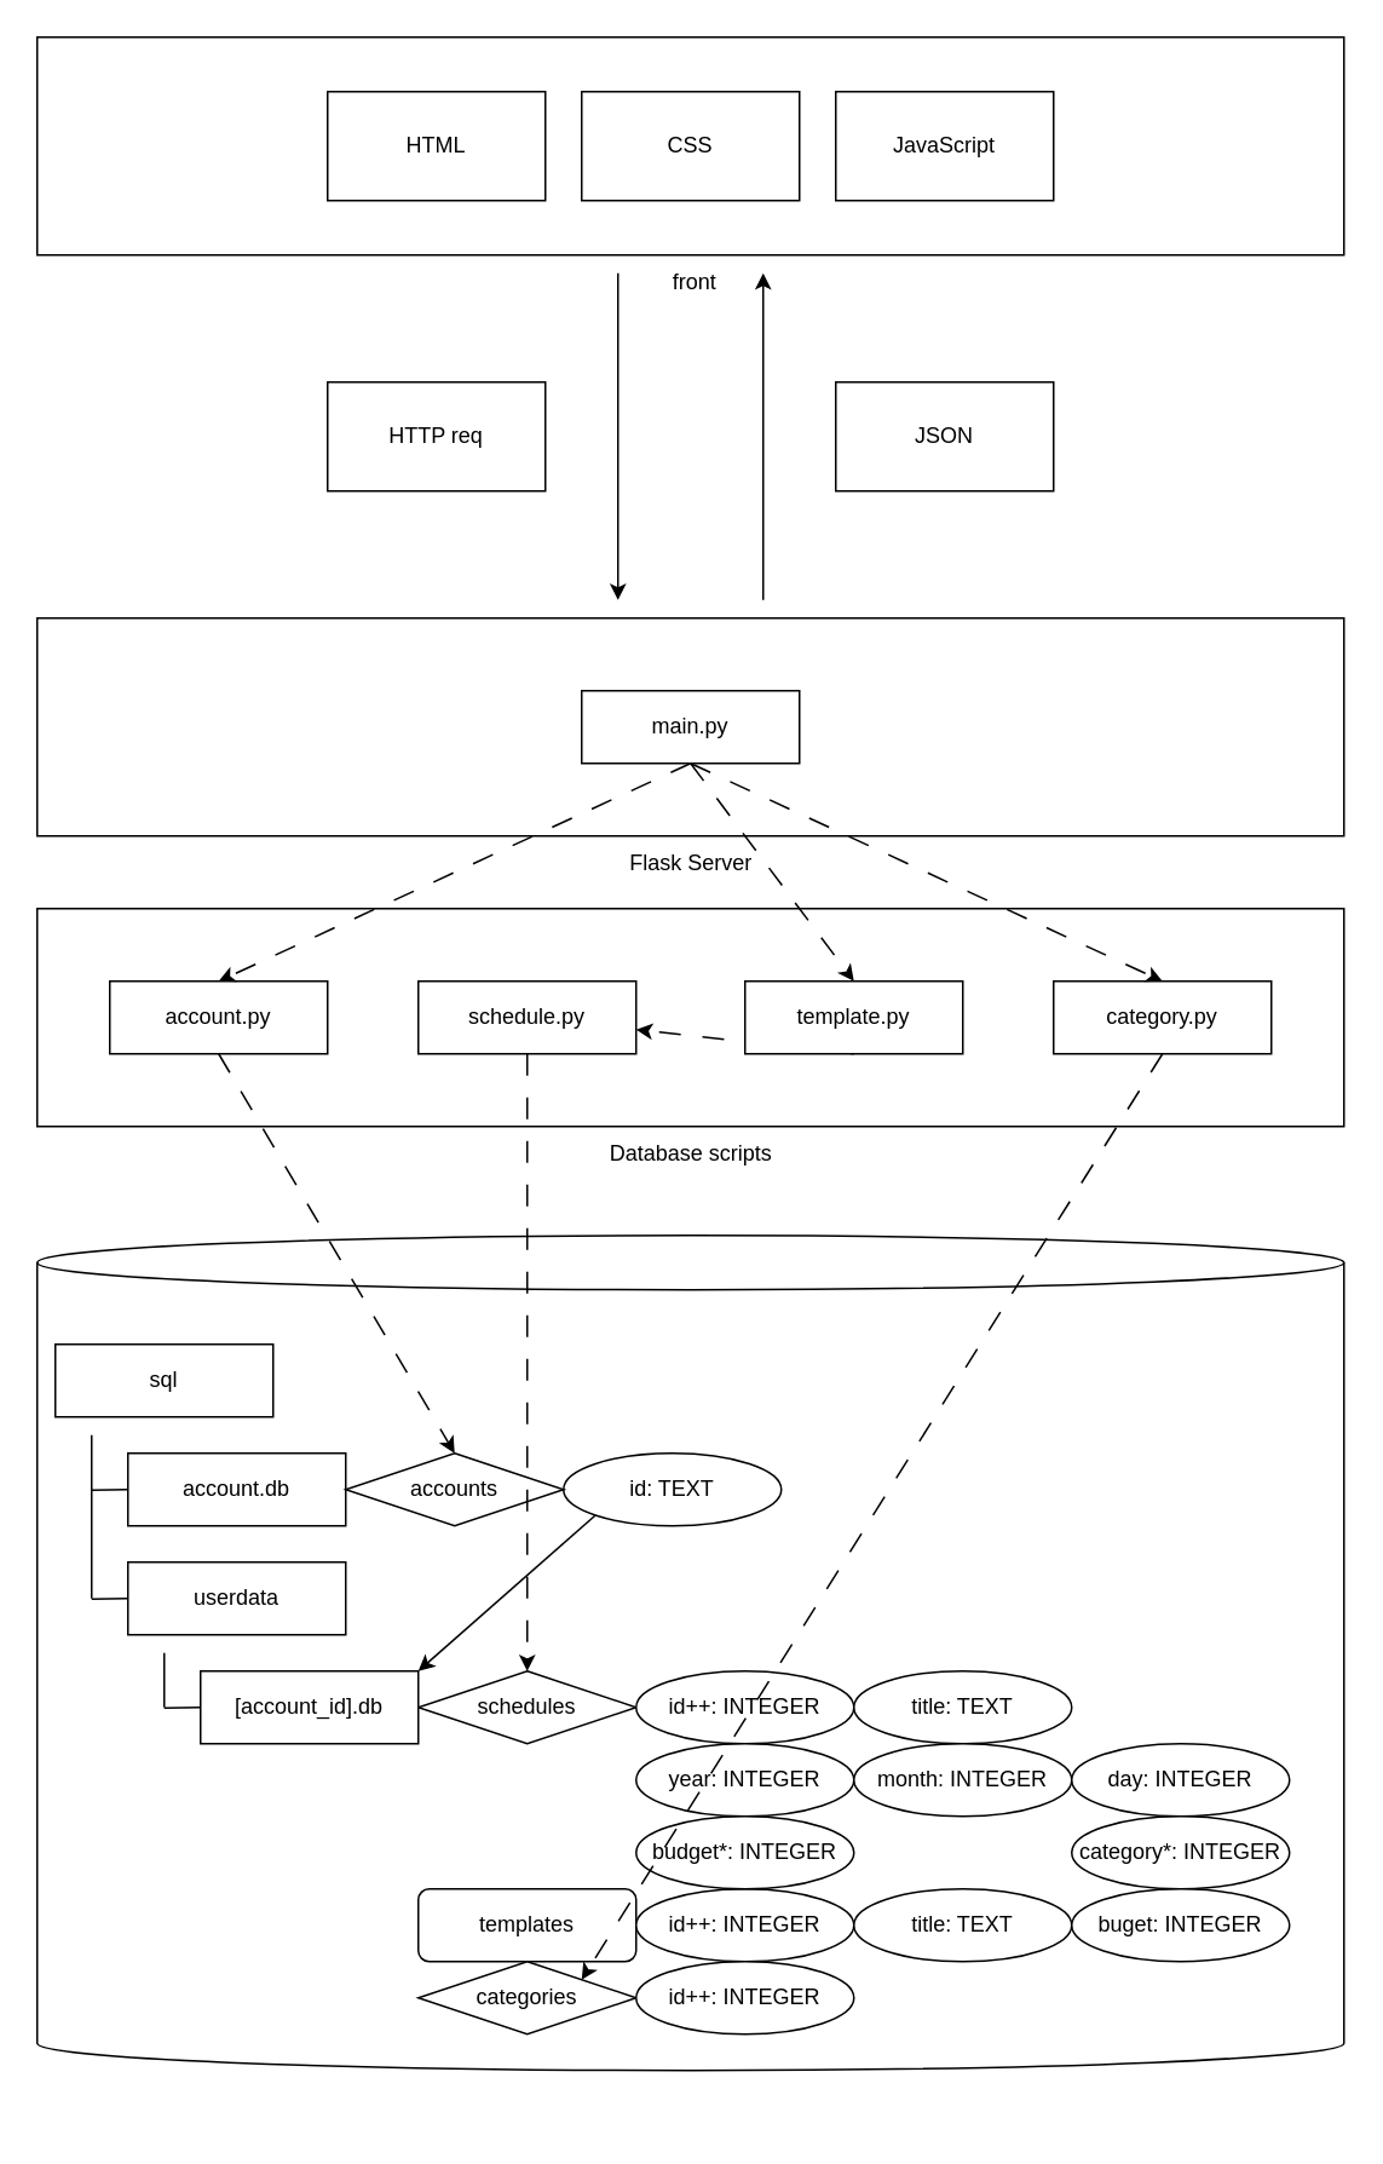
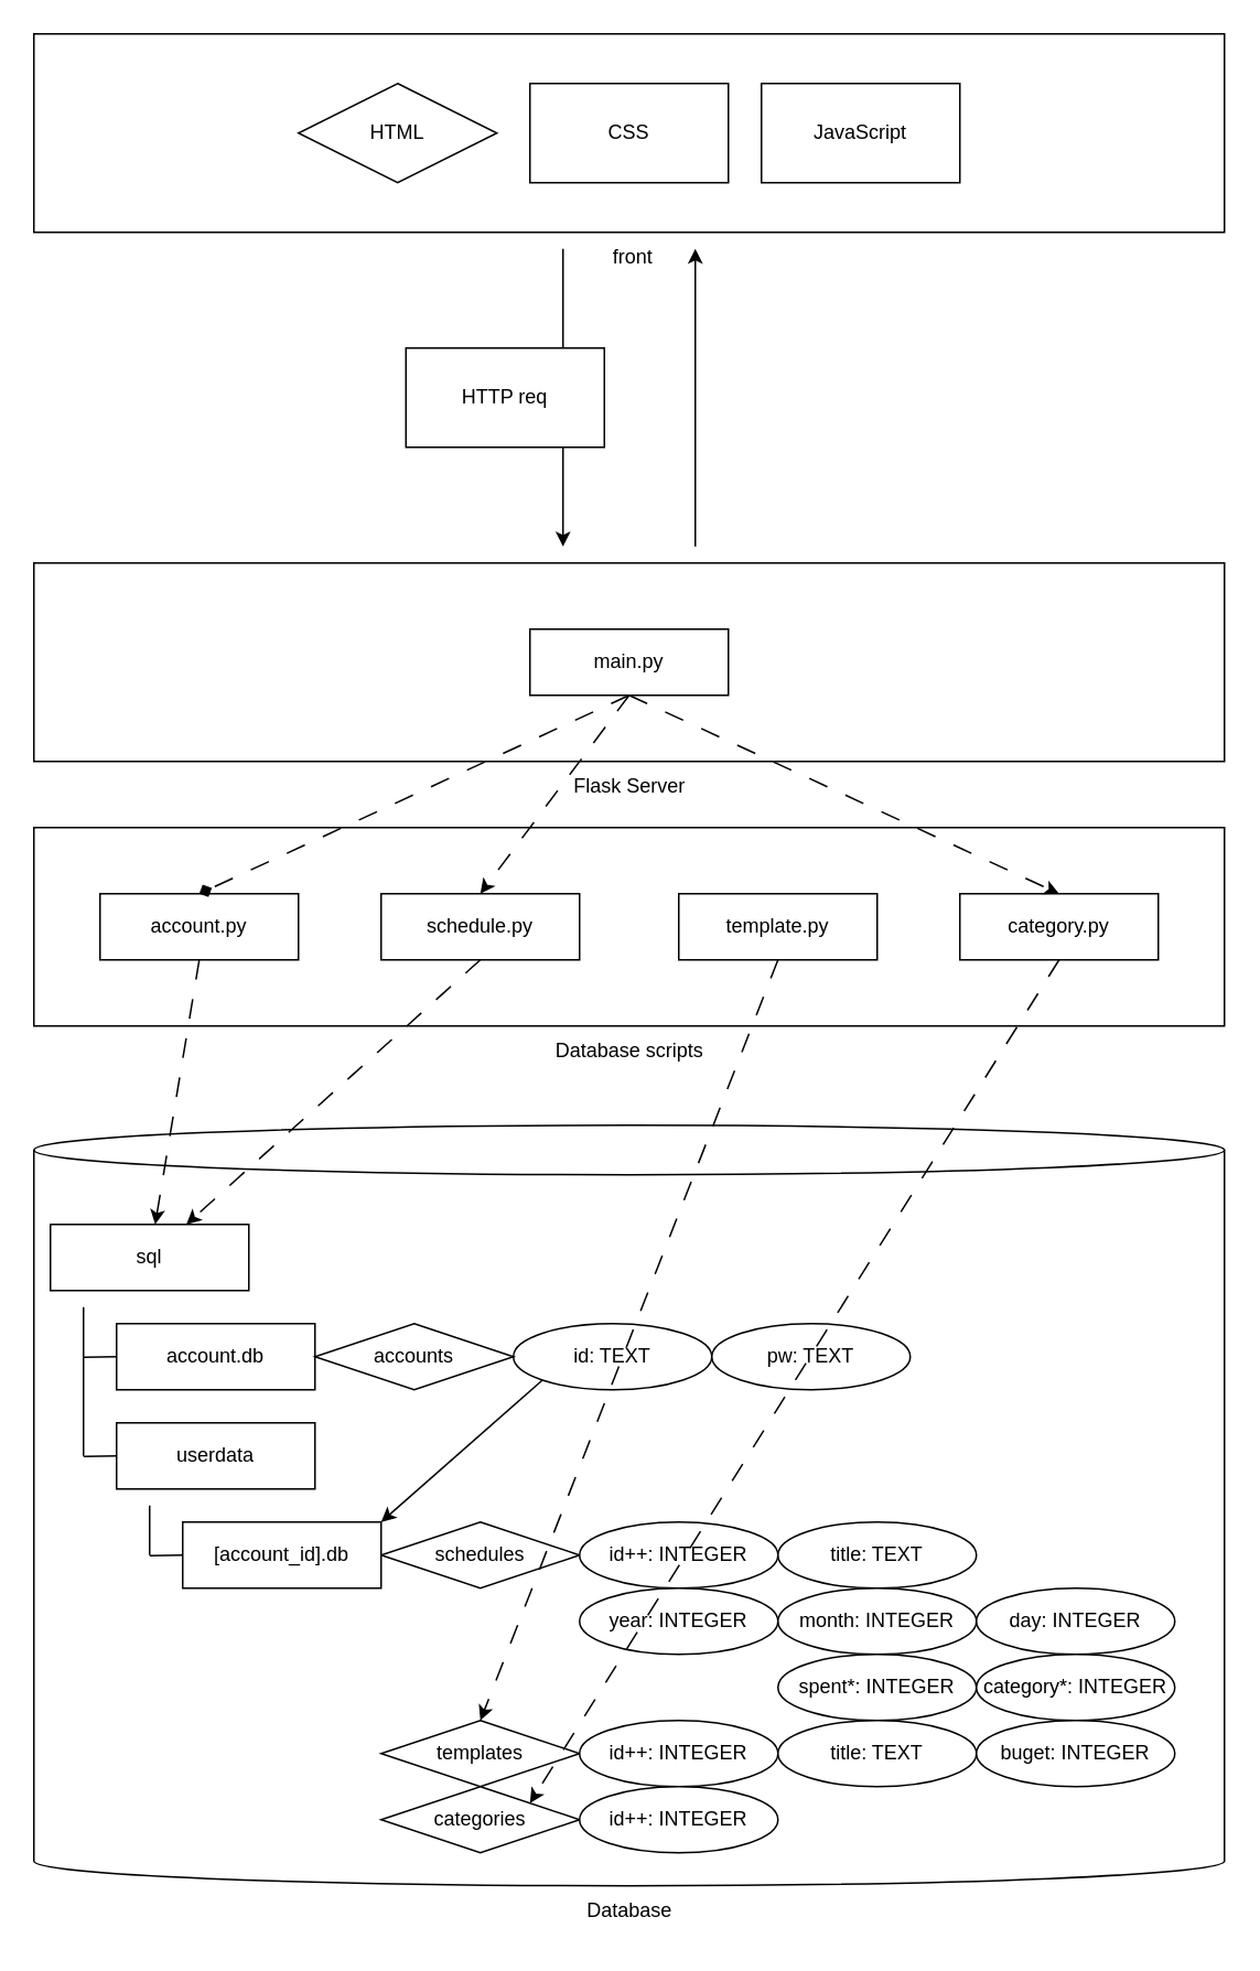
- <mxCell id="55" value="HTML" style="rounded=0;whiteSpace=wrap;html=1;" vertex="1" parent="1"><mxGeometry x="180" y="50" width="120" height="60" as="geometry" /></mxCell>
+ <mxCell id="55" value="HTML" style="rhombus;whiteSpace=wrap;html=1;" vertex="1" parent="1"><mxGeometry x="180" y="50" width="120" height="60" as="geometry" /></mxCell>
- <mxCell id="53" value="HTTP req" style="rounded=0;whiteSpace=wrap;html=1;" vertex="1" parent="1"><mxGeometry x="180" y="210" width="120" height="60" as="geometry" /></mxCell>
+ <mxCell id="53" value="HTTP req" style="rounded=0;whiteSpace=wrap;html=1;" vertex="1" parent="1"><mxGeometry x="245" y="210" width="120" height="60" as="geometry" /></mxCell>
- <mxCell id="50" value="JSON" style="rounded=0;whiteSpace=wrap;html=1;" vertex="1" parent="1"><mxGeometry x="460" y="210" width="120" height="60" as="geometry" /></mxCell>
+ <mxCell id="45" style="edgeStyle=none;html=1;exitX=0.5;exitY=1;exitDx=0;exitDy=0;entryX=0.5;entryY=0;entryDx=0;entryDy=0;dashed=1;dashPattern=12 12;endArrow=classic;endFill=1;" edge="1" parent="1" source="48" target="35"><mxGeometry relative="1" as="geometry" /></mxCell>
- <mxCell id="46" style="edgeStyle=none;html=1;exitX=0.5;exitY=1;exitDx=0;exitDy=0;entryX=0.5;entryY=0;entryDx=0;entryDy=0;dashed=1;dashPattern=12 12;endArrow=classic;endFill=1;" edge="1" parent="1" source="48" target="39"><mxGeometry relative="1" as="geometry" /></mxCell>
- <mxCell id="44" style="edgeStyle=none;html=1;exitX=0.5;exitY=1;exitDx=0;exitDy=0;entryX=0.5;entryY=0;entryDx=0;entryDy=0;dashed=1;dashPattern=12 12;endArrow=classic;endFill=1;" edge="1" parent="1" source="48" target="33"><mxGeometry relative="1" as="geometry" /></mxCell>
+ <mxCell id="44" style="edgeStyle=none;html=1;exitX=0.5;exitY=1;exitDx=0;exitDy=0;entryX=0.5;entryY=0;entryDx=0;entryDy=0;dashed=1;dashPattern=12 12;endArrow=diamond;endFill=1;" edge="1" parent="1" source="48" target="33"><mxGeometry relative="1" as="geometry" /></mxCell>
- <mxCell id="36" style="edgeStyle=none;html=1;exitX=0.5;exitY=1;exitDx=0;exitDy=0;endArrow=classic;endFill=1;dashed=1;dashPattern=12 12;" edge="1" parent="1" source="39" target="35"><mxGeometry relative="1" as="geometry" /></mxCell>
+ <mxCell id="36" style="edgeStyle=none;html=1;exitX=0.5;exitY=1;exitDx=0;exitDy=0;entryX=0.5;entryY=0;entryDx=0;entryDy=0;endArrow=classic;endFill=1;dashed=1;dashPattern=12 12;" edge="1" parent="1" source="39" target="18"><mxGeometry relative="1" as="geometry" /></mxCell>
- <mxCell id="34" style="edgeStyle=none;html=1;exitX=0.5;exitY=1;exitDx=0;exitDy=0;entryX=0.5;entryY=0;entryDx=0;entryDy=0;endArrow=classic;endFill=1;dashed=1;dashPattern=12 12;" edge="1" parent="1" source="35" target="14"><mxGeometry relative="1" as="geometry" /></mxCell>
+ <mxCell id="34" style="edgeStyle=none;html=1;exitX=0.5;exitY=1;exitDx=0;exitDy=0;endArrow=classic;endFill=1;dashed=1;dashPattern=12 12;" edge="1" parent="1" source="35" target="4"><mxGeometry relative="1" as="geometry" /></mxCell>
- <mxCell id="32" style="edgeStyle=none;html=1;exitX=0.5;exitY=1;exitDx=0;exitDy=0;entryX=0.5;entryY=0;entryDx=0;entryDy=0;endArrow=classic;endFill=1;dashed=1;dashPattern=12 12;" edge="1" parent="1" source="33" target="13"><mxGeometry relative="1" as="geometry" /></mxCell>
+ <mxCell id="32" style="edgeStyle=none;html=1;exitX=0.5;exitY=1;exitDx=0;exitDy=0;endArrow=classic;endFill=1;dashed=1;dashPattern=12 12;" edge="1" parent="1" source="33" target="4"><mxGeometry relative="1" as="geometry" /></mxCell>
+ <mxCell id="12" value="pw: TEXT" style="ellipse;whiteSpace=wrap;html=1;" vertex="1" parent="1"><mxGeometry x="430" y="800" width="120" height="40" as="geometry" /></mxCell>
- <mxCell id="27" value="budget*: INTEGER" style="ellipse;whiteSpace=wrap;html=1;" vertex="1" parent="1"><mxGeometry x="350" y="1000" width="120" height="40" as="geometry" /></mxCell>
+ <mxCell id="28" value="spent*: INTEGER" style="ellipse;whiteSpace=wrap;html=1;" vertex="1" parent="1"><mxGeometry x="470" y="1000" width="120" height="40" as="geometry" /></mxCell>
- <mxCell id="18" value="templates" style="whiteSpace=wrap;html=1;rounded=1;" vertex="1" parent="1"><mxGeometry x="230" y="1040" width="120" height="40" as="geometry" /></mxCell>
+ <mxCell id="18" value="templates" style="rhombus;whiteSpace=wrap;html=1;" vertex="1" parent="1"><mxGeometry x="230" y="1040" width="120" height="40" as="geometry" /></mxCell>
+ <mxCell id="41" value="Database" style="text;html=1;strokeColor=none;fillColor=none;align=center;verticalAlign=middle;whiteSpace=wrap;rounded=0;" vertex="1" parent="1"><mxGeometry x="317.5" y="1140" width="125" height="30" as="geometry" /></mxCell>
